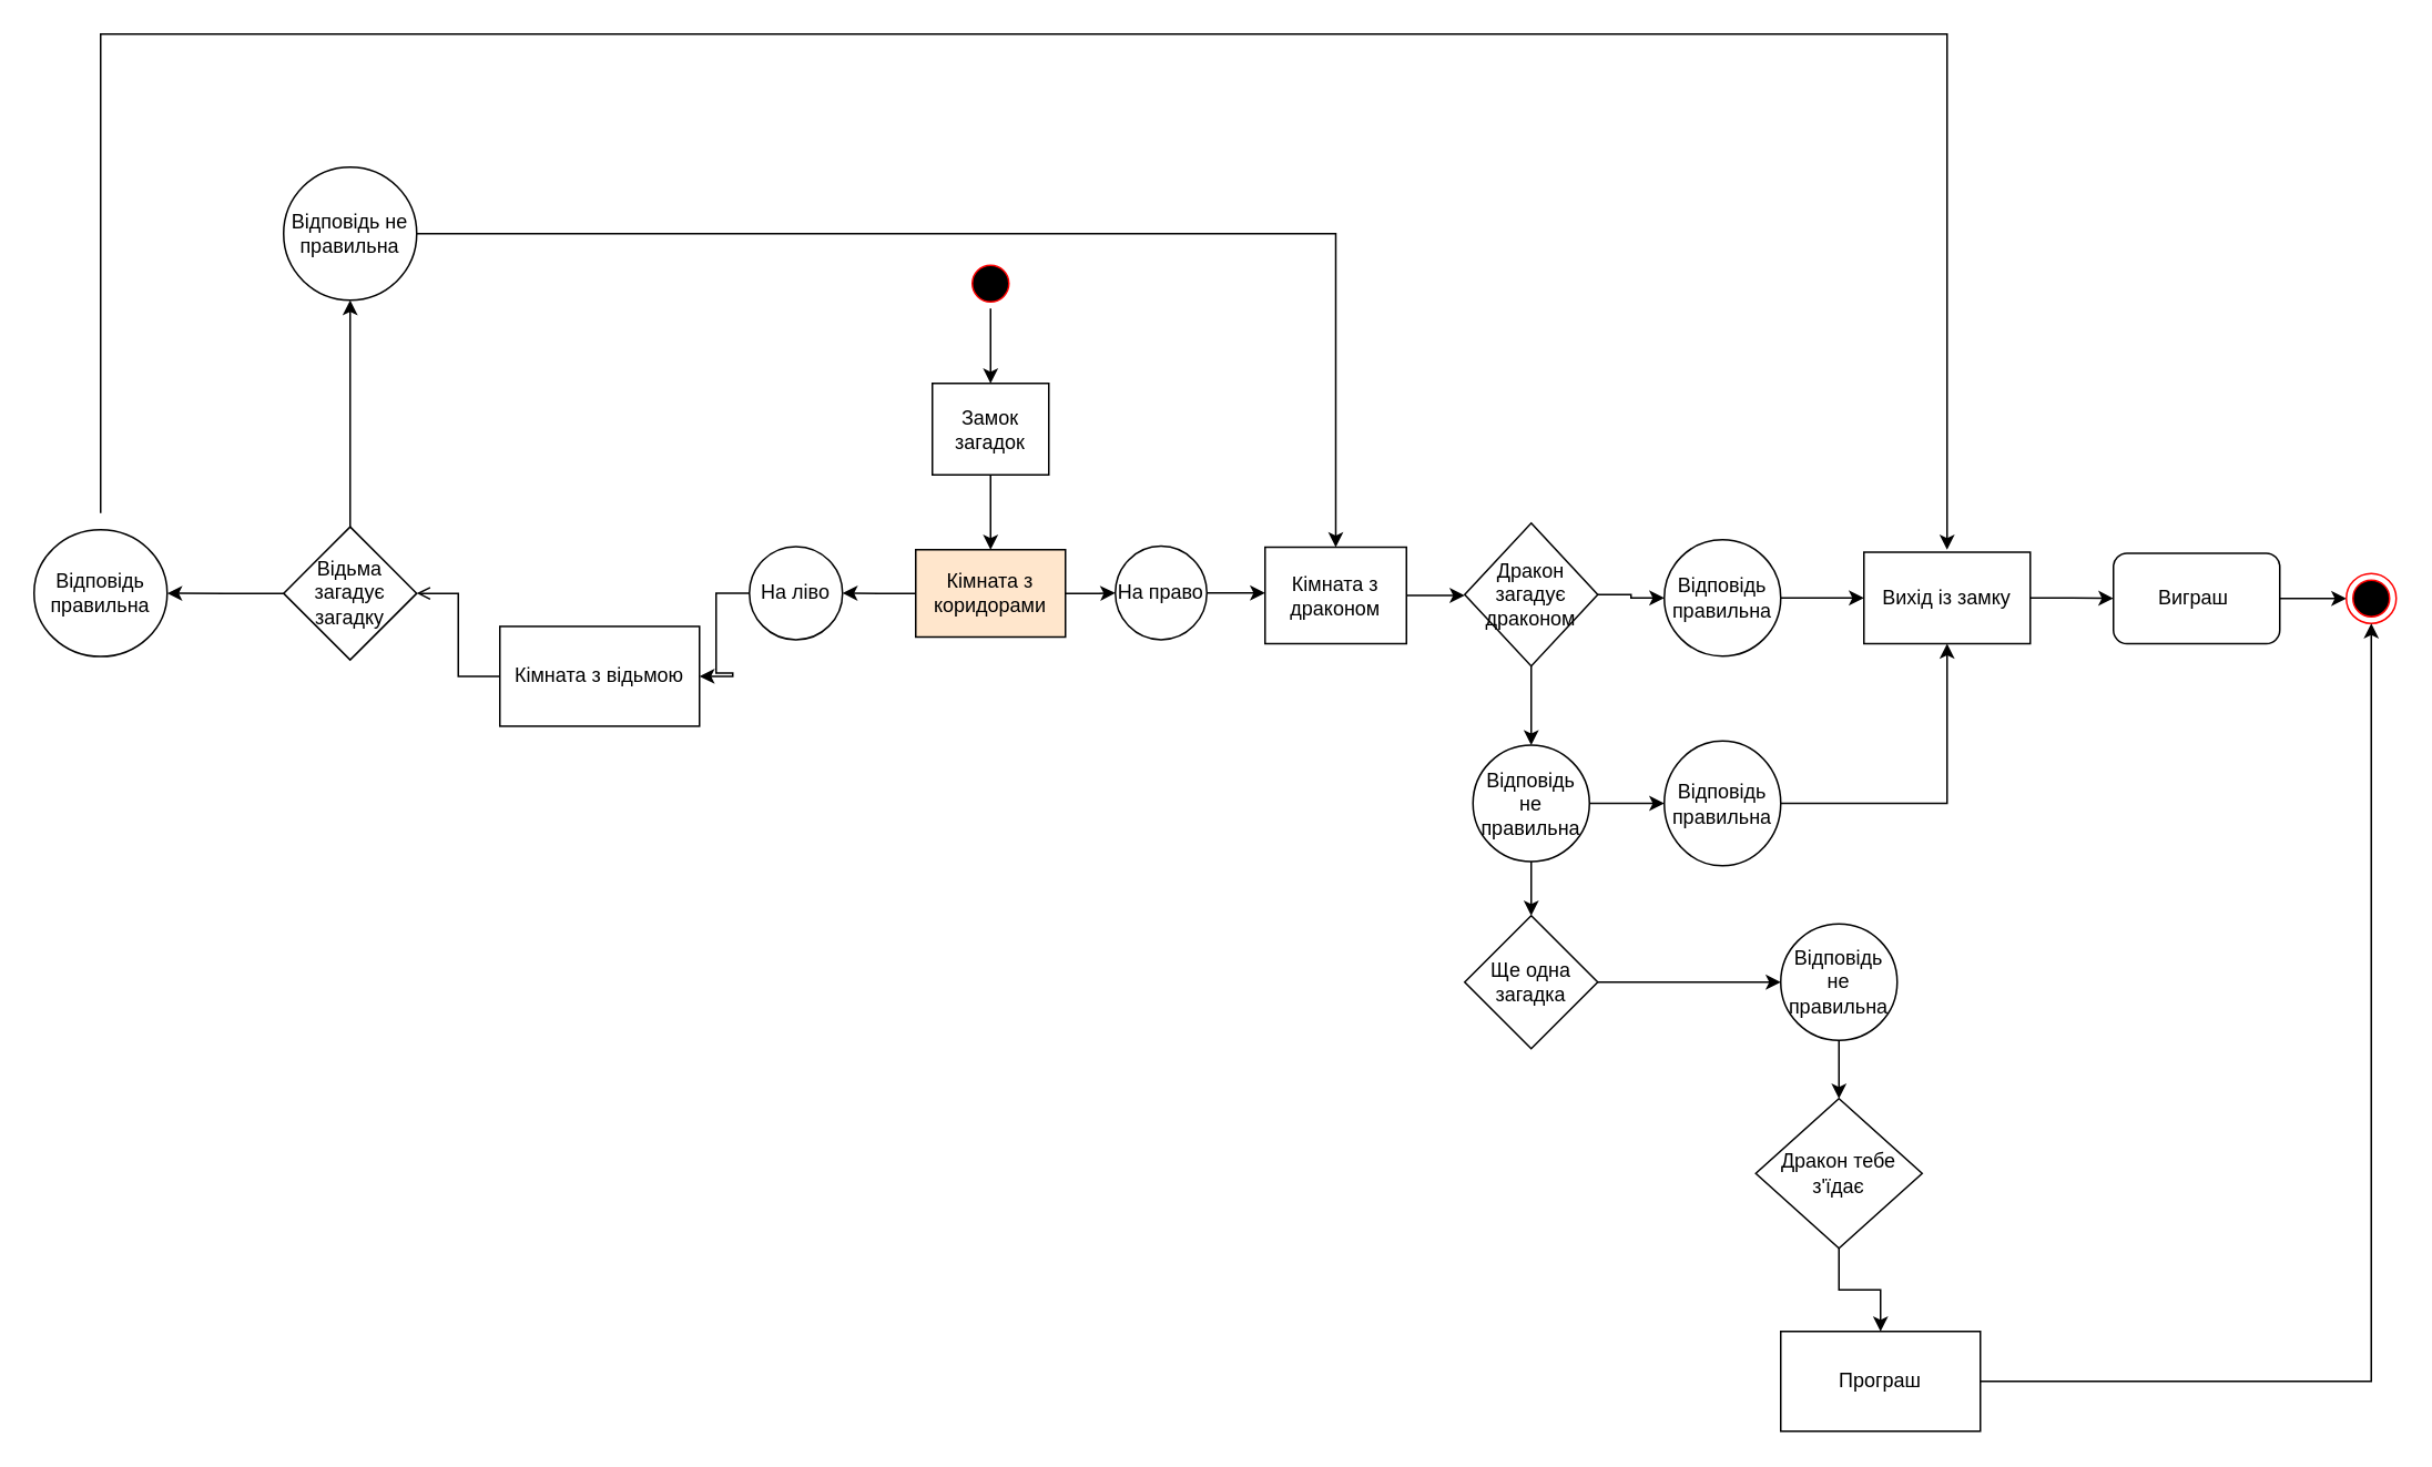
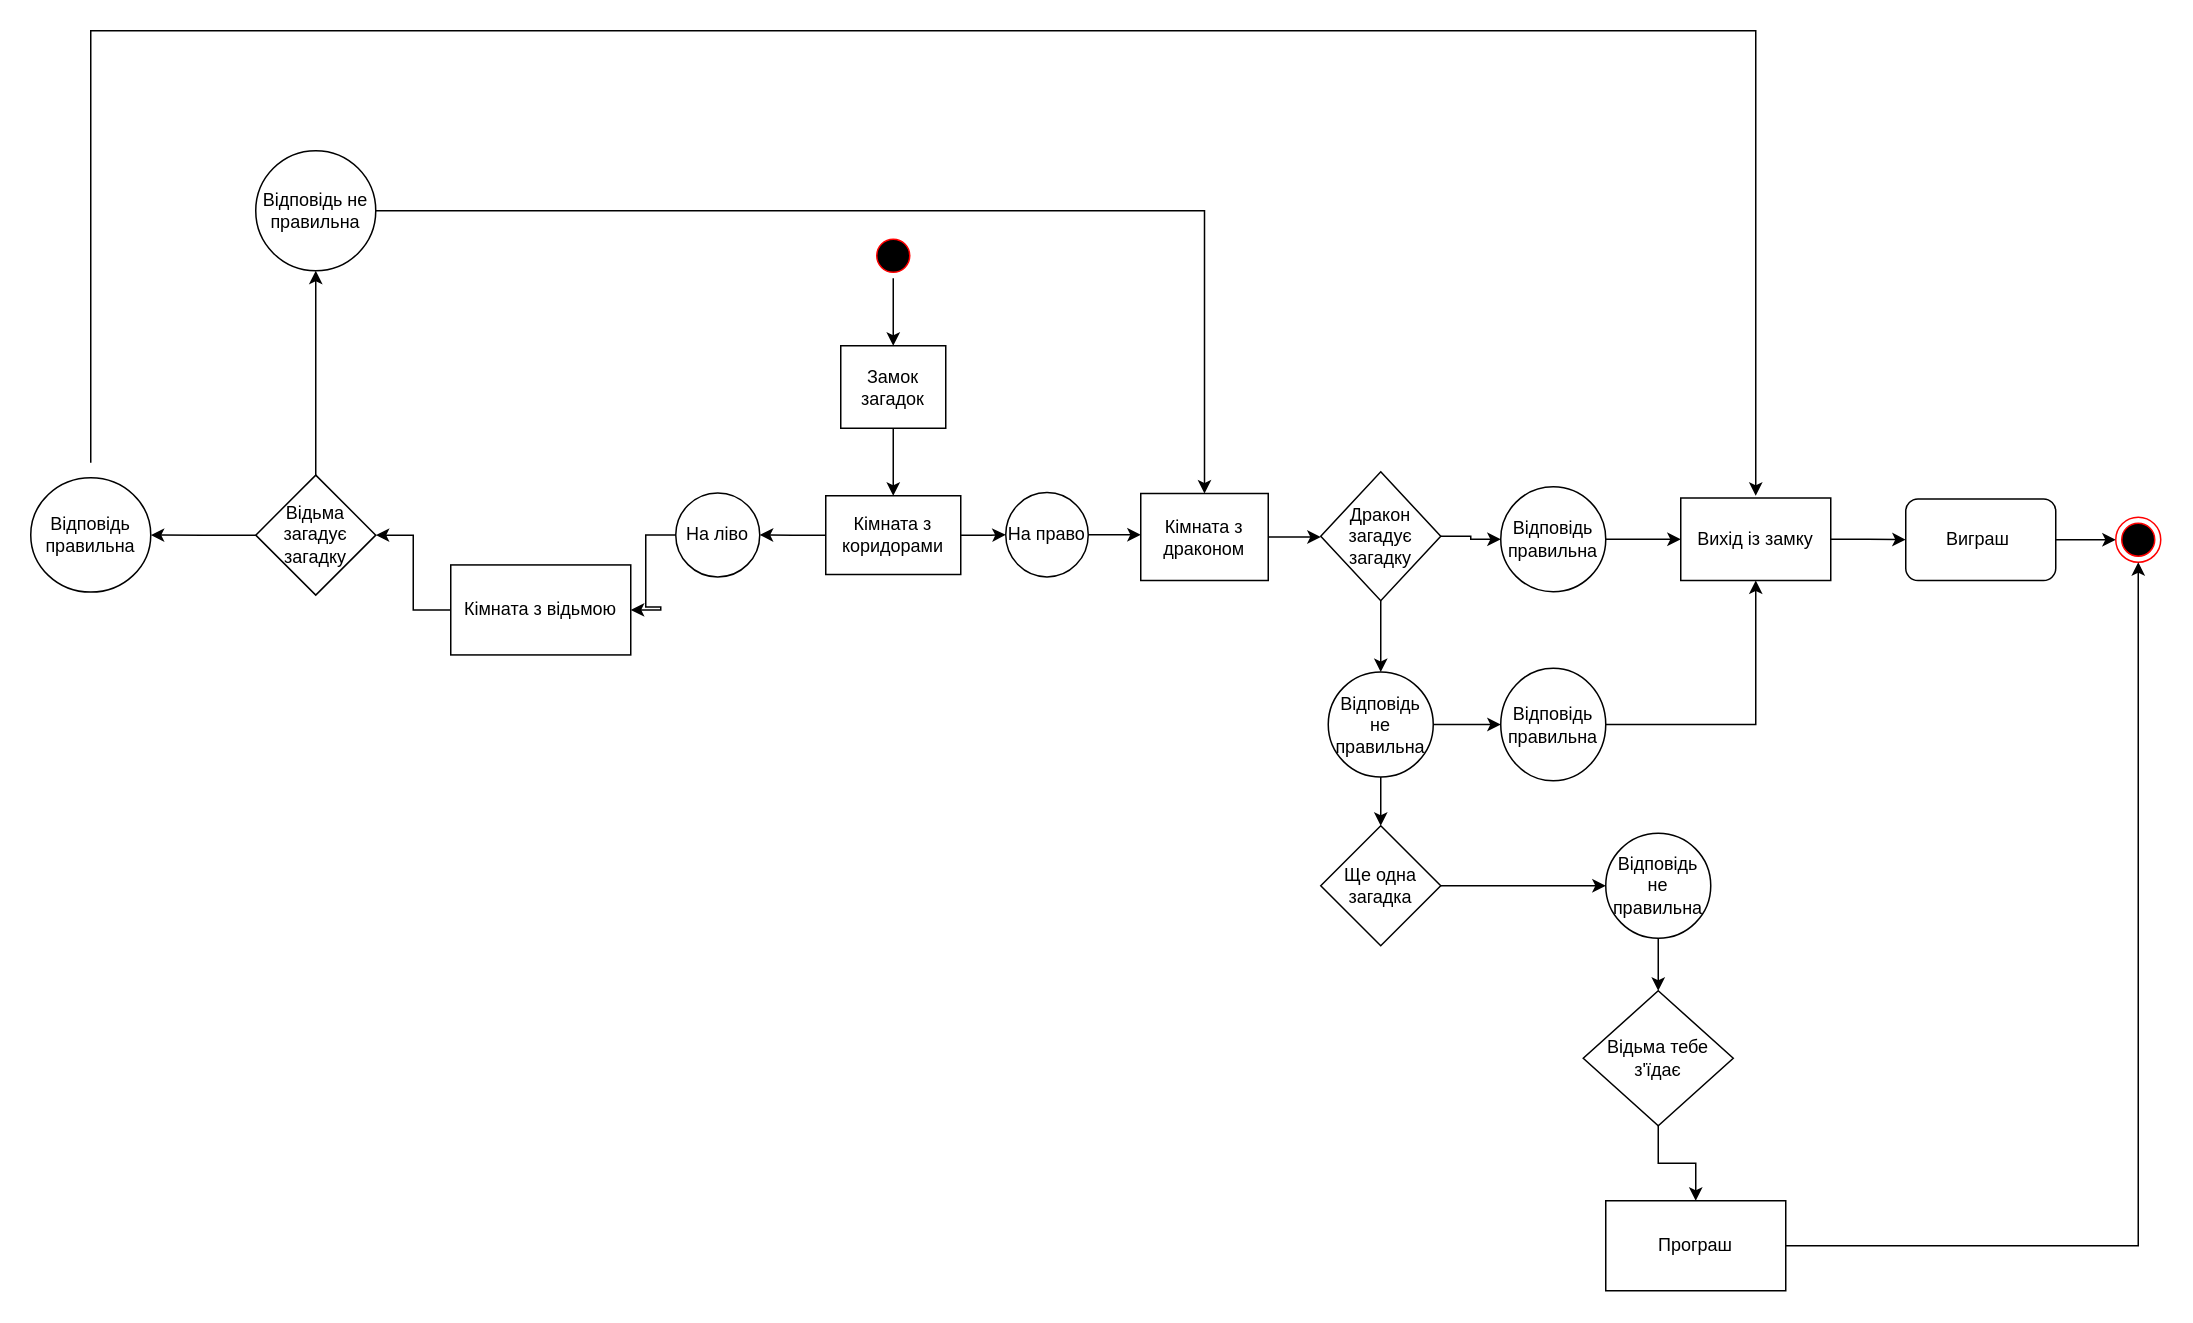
- <mxCell id="43" style="edgeStyle=orthogonalEdgeStyle;rounded=0;orthogonalLoop=1;jettySize=auto;html=1;exitX=0;exitY=0.5;exitDx=0;exitDy=0;entryX=1;entryY=0.5;entryDx=0;entryDy=0;endArrow=open;" edge="1" parent="1" source="44" target="38"><mxGeometry relative="1" as="geometry" /></mxCell>
+ <mxCell id="43" style="edgeStyle=orthogonalEdgeStyle;rounded=0;orthogonalLoop=1;jettySize=auto;html=1;exitX=0;exitY=0.5;exitDx=0;exitDy=0;entryX=1;entryY=0.5;entryDx=0;entryDy=0;" edge="1" parent="1" source="44" target="38"><mxGeometry relative="1" as="geometry" /></mxCell>
- <mxCell id="6" value="Кімната з коридорами" style="whiteSpace=wrap;html=1;rounded=0;fillColor=#ffe6cc;" vertex="1" parent="1"><mxGeometry x="550" y="330" width="90" height="52.5" as="geometry" /></mxCell>
+ <mxCell id="6" value="Кімната з коридорами" style="whiteSpace=wrap;html=1;rounded=0;" vertex="1" parent="1"><mxGeometry x="550" y="330" width="90" height="52.5" as="geometry" /></mxCell>
- <mxCell id="9" value="Дракон загадує драконом" style="rhombus;whiteSpace=wrap;html=1;" vertex="1" parent="1"><mxGeometry x="880" y="314" width="80" height="86" as="geometry" /></mxCell>
+ <mxCell id="9" value="Дракон загадує загадку" style="rhombus;whiteSpace=wrap;html=1;" vertex="1" parent="1"><mxGeometry x="880" y="314" width="80" height="86" as="geometry" /></mxCell>
- <mxCell id="33" value="Дракон тебе з'їдає" style="rhombus;whiteSpace=wrap;html=1;" vertex="1" parent="1"><mxGeometry x="1055" y="660" width="100" height="90" as="geometry" /></mxCell>
+ <mxCell id="33" value="Відьма тебе з'їдає" style="rhombus;whiteSpace=wrap;html=1;" vertex="1" parent="1"><mxGeometry x="1055" y="660" width="100" height="90" as="geometry" /></mxCell>
